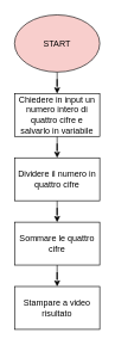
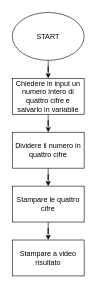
- <mxCell id="3" value="START" style="ellipse;whiteSpace=wrap;html=1;fillColor=#f8cecc;" vertex="1" parent="1"><mxGeometry x="20" y="20" width="120" height="80" as="geometry" /></mxCell>
+ <mxCell id="3" value="START" style="ellipse;whiteSpace=wrap;html=1;" vertex="1" parent="1"><mxGeometry x="20" y="20" width="120" height="80" as="geometry" /></mxCell>
- <mxCell id="9" value="Sommare le quattro cifre" style="whiteSpace=wrap;html=1;" vertex="1" parent="1"><mxGeometry x="20" y="310" width="120" height="60" as="geometry" /></mxCell>
+ <mxCell id="9" value="Stampare le quattro cifre" style="whiteSpace=wrap;html=1;" vertex="1" parent="1"><mxGeometry x="20" y="310" width="120" height="60" as="geometry" /></mxCell>
